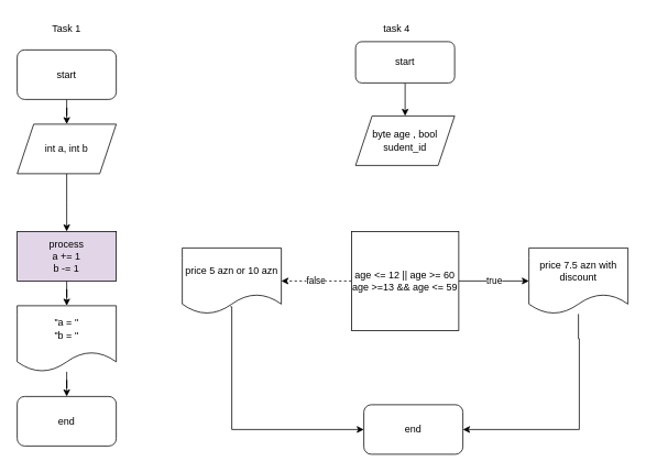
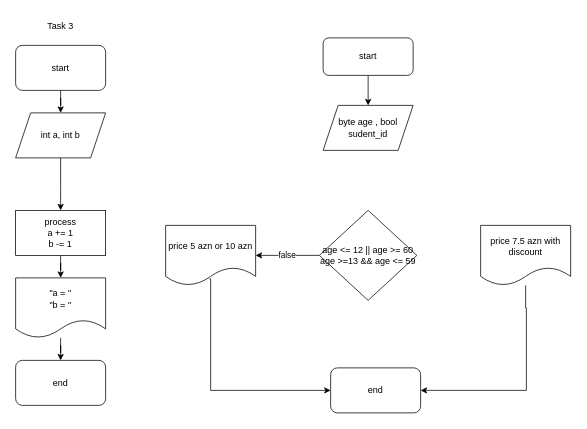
- <mxCell id="11" value="Task 1&lt;br&gt;" style="text;strokeColor=none;align=center;fillColor=default;html=1;verticalAlign=middle;whiteSpace=wrap;rounded=0;glass=0;shadow=0;" vertex="1" parent="1"><mxGeometry x="50" y="20" width="60" height="30" as="geometry" /></mxCell>
+ <mxCell id="11" value="Task 3&lt;br&gt;" style="text;strokeColor=none;align=center;fillColor=default;html=1;verticalAlign=middle;whiteSpace=wrap;rounded=0;glass=0;shadow=0;" vertex="1" parent="1"><mxGeometry x="50" y="20" width="60" height="30" as="geometry" /></mxCell>
- <mxCell id="12" value="task 4&lt;br&gt;" style="text;strokeColor=none;align=center;fillColor=none;html=1;verticalAlign=middle;whiteSpace=wrap;rounded=0;" vertex="1" parent="1"><mxGeometry x="450" y="20" width="60" height="30" as="geometry" /></mxCell>
- <mxCell id="7" value="process&lt;br&gt;a += 1&lt;br&gt;b -= 1" style="rounded=0;whiteSpace=wrap;html=1;fillColor=#e1d5e7;" vertex="1" parent="1"><mxGeometry x="20" y="280" width="120" height="60" as="geometry" /></mxCell>
+ <mxCell id="7" value="process&lt;br&gt;a += 1&lt;br&gt;b -= 1" style="rounded=0;whiteSpace=wrap;html=1;" vertex="1" parent="1"><mxGeometry x="20" y="280" width="120" height="60" as="geometry" /></mxCell>
- <mxCell id="16" value="false" style="edgeStyle=orthogonalEdgeStyle;rounded=0;orthogonalLoop=1;jettySize=auto;html=1;dashed=1;" edge="1" parent="1" source="18" target="19"><mxGeometry relative="1" as="geometry" /></mxCell>
+ <mxCell id="16" value="false" style="edgeStyle=orthogonalEdgeStyle;rounded=0;orthogonalLoop=1;jettySize=auto;html=1;" edge="1" parent="1" source="18" target="19"><mxGeometry relative="1" as="geometry" /></mxCell>
- <mxCell id="18" value="age &amp;lt;= 12 || age &amp;gt;= 60&lt;br&gt;age &amp;gt;=13 &amp;amp;&amp;amp; age &amp;lt;= 59&lt;br&gt;" style="whiteSpace=wrap;html=1;rounded=0;" vertex="1" parent="1"><mxGeometry x="425" y="280" width="130" height="120" as="geometry" /></mxCell>
+ <mxCell id="18" value="age &amp;lt;= 12 || age &amp;gt;= 60&lt;br&gt;age &amp;gt;=13 &amp;amp;&amp;amp; age &amp;lt;= 59&lt;br&gt;" style="rhombus;whiteSpace=wrap;html=1;" vertex="1" parent="1"><mxGeometry x="425" y="280" width="130" height="120" as="geometry" /></mxCell>
- <mxCell id="17" value="true&lt;br&gt;" style="edgeStyle=orthogonalEdgeStyle;rounded=0;orthogonalLoop=1;jettySize=auto;html=1;" edge="1" parent="1" source="18" target="21"><mxGeometry relative="1" as="geometry" /></mxCell>
